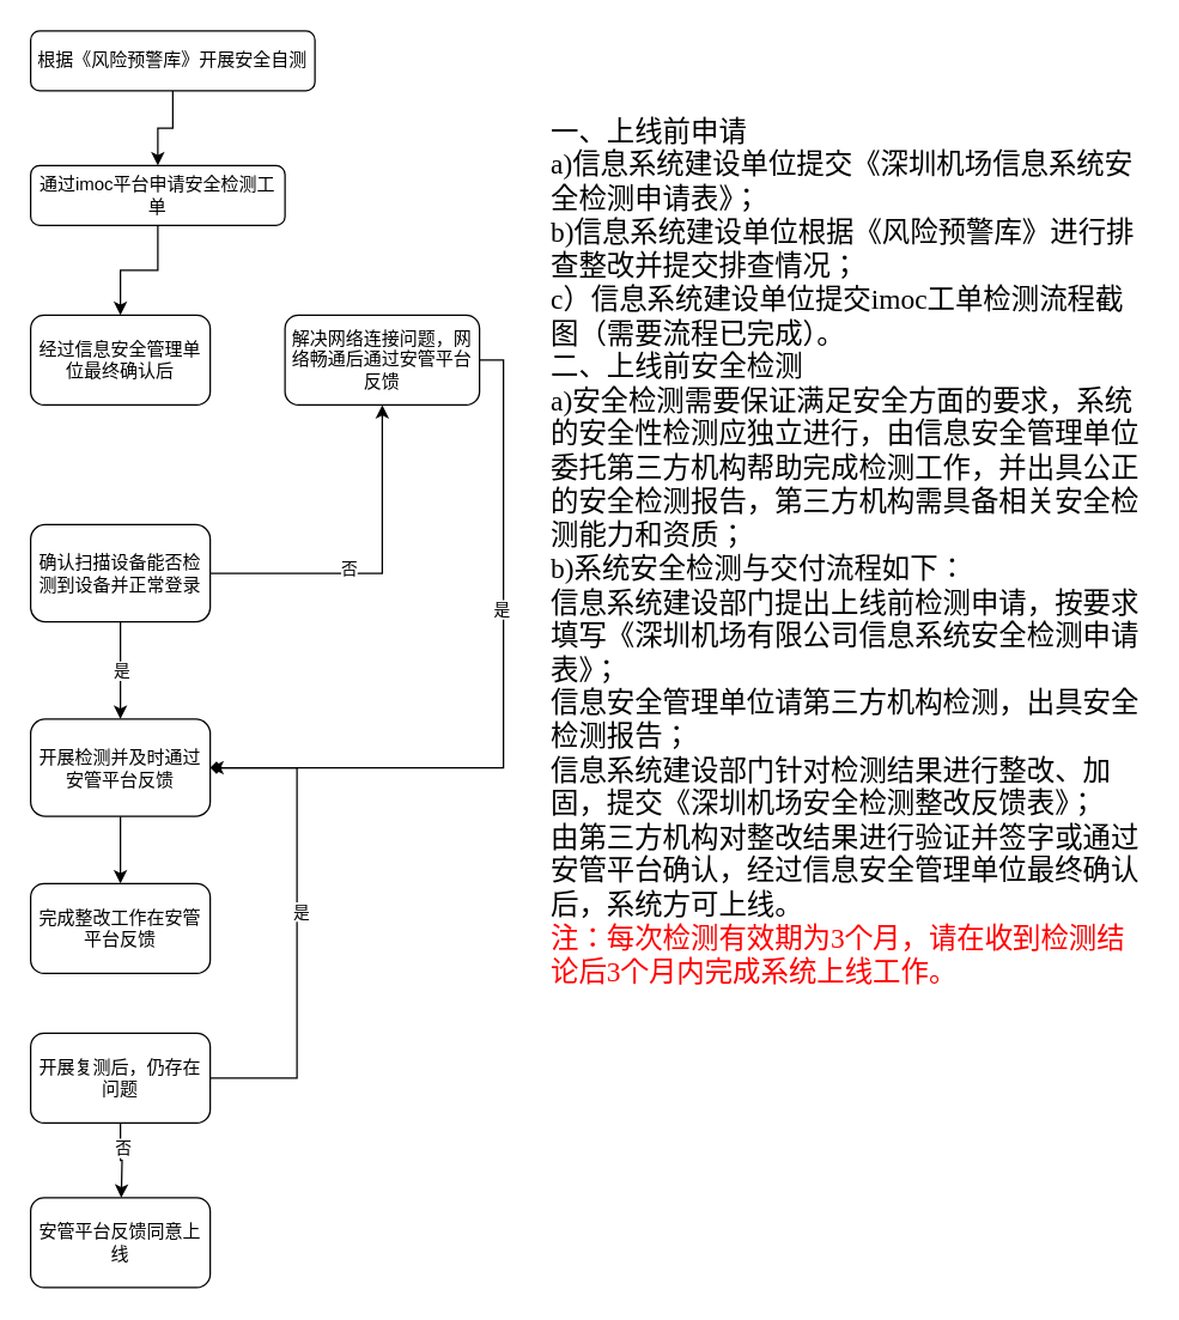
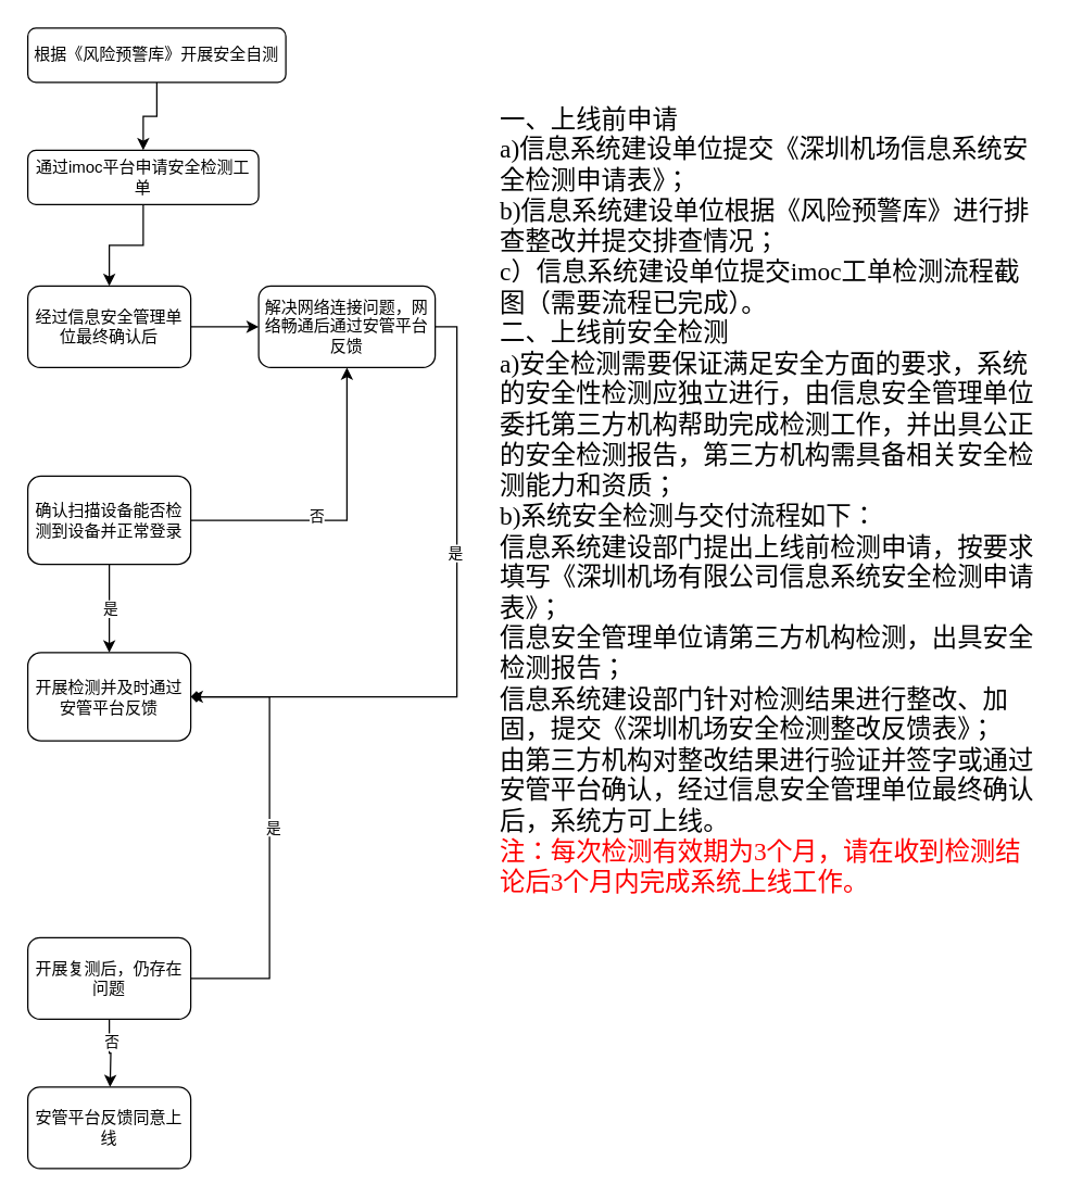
+ <mxCell id="8" style="edgeStyle=orthogonalEdgeStyle;rounded=0;orthogonalLoop=1;jettySize=auto;html=1;exitX=1;exitY=0.5;exitDx=0;exitDy=0;entryX=0;entryY=0.5;entryDx=0;entryDy=0;" edge="1" parent="1" source="9" target="6"><mxGeometry relative="1" as="geometry" /></mxCell>
- <mxCell id="10" style="edgeStyle=orthogonalEdgeStyle;rounded=0;orthogonalLoop=1;jettySize=auto;html=1;exitX=0.5;exitY=1;exitDx=0;exitDy=0;" edge="1" parent="1" source="11" target="19"><mxGeometry relative="1" as="geometry"><mxPoint x="80.571" y="590" as="targetPoint" /></mxGeometry></mxCell>
- <mxCell id="19" value="完成整改工作在安管平台反馈" style="rounded=1;whiteSpace=wrap;html=1;" vertex="1" parent="1"><mxGeometry x="20" y="590" width="120" height="60" as="geometry" /></mxCell>
